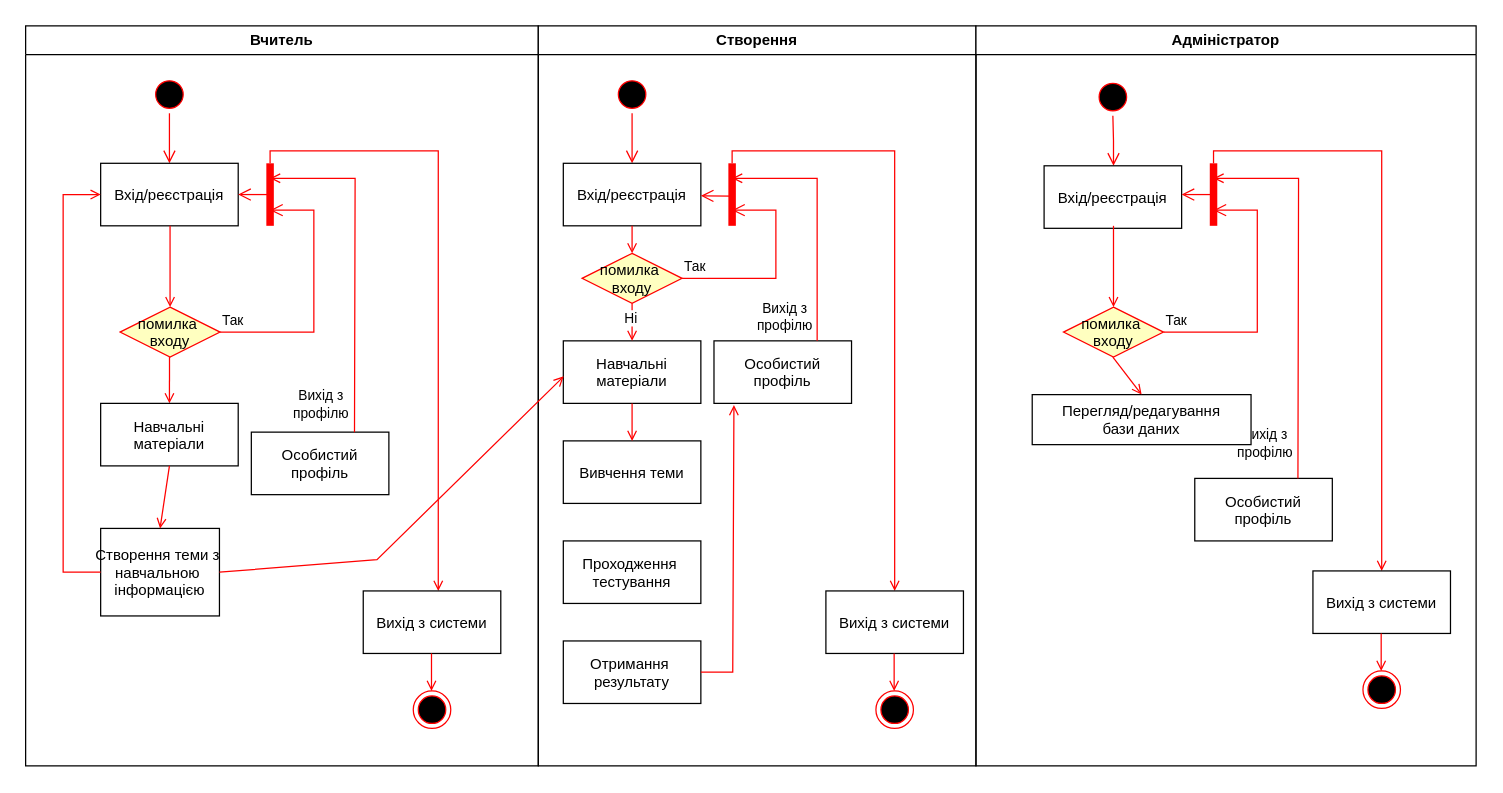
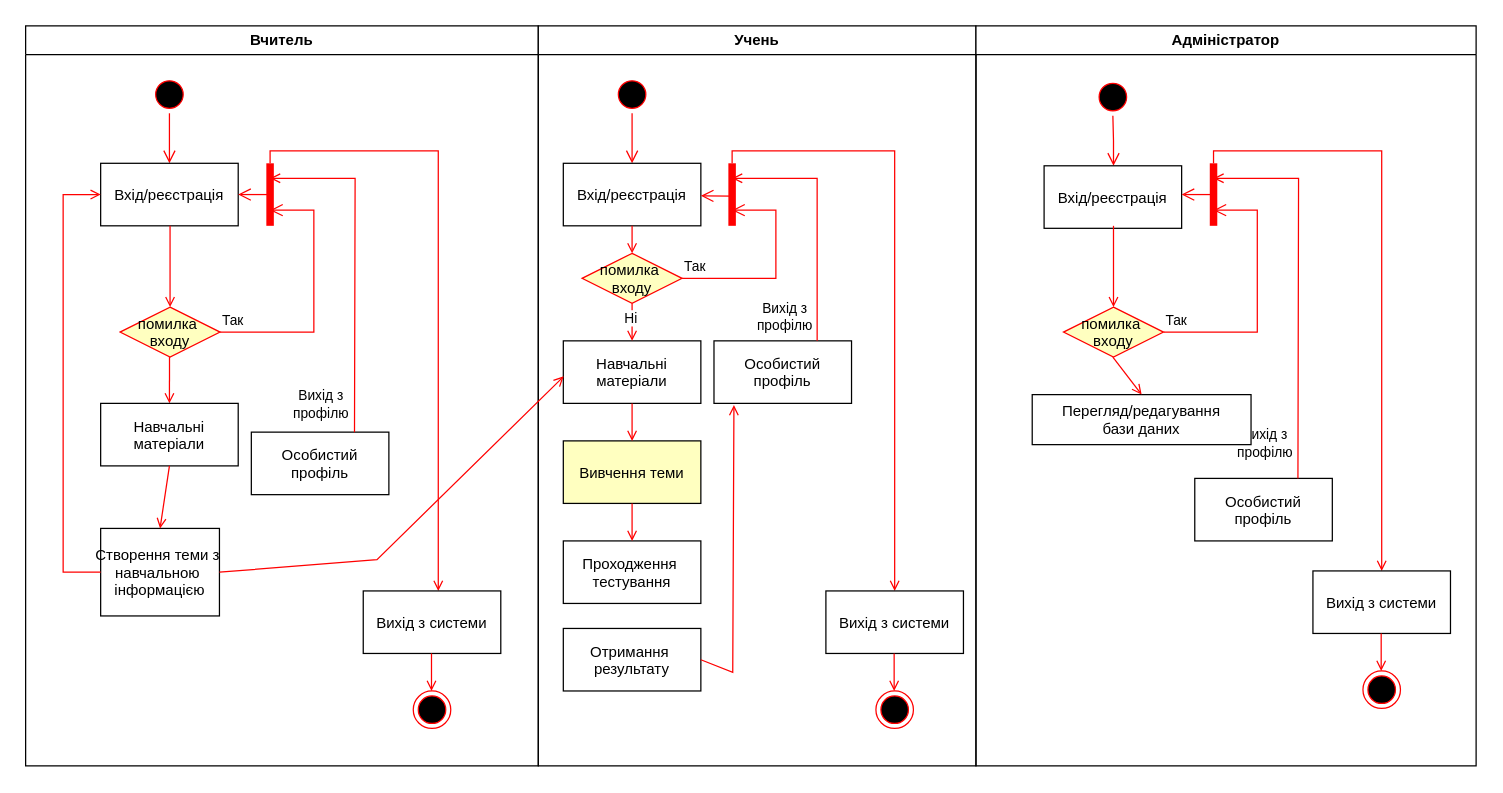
- <mxCell id="24" value="Створення" style="swimlane;whiteSpace=wrap" parent="1" vertex="1"><mxGeometry x="430" y="20" width="350" height="592" as="geometry" /></mxCell>
+ <mxCell id="24" value="Учень" style="swimlane;whiteSpace=wrap" parent="1" vertex="1"><mxGeometry x="430" y="20" width="350" height="592" as="geometry" /></mxCell>
- <mxCell id="39" value="Вивчення теми" style="" vertex="1" parent="24"><mxGeometry x="20" y="332" width="110" height="50" as="geometry" /></mxCell>
+ <mxCell id="39" value="Вивчення теми" style="fillColor=#ffffc0;" vertex="1" parent="24"><mxGeometry x="20" y="332" width="110" height="50" as="geometry" /></mxCell>
+ <mxCell id="42" value="" style="endArrow=open;strokeColor=#FF0000;endFill=1;rounded=0;exitX=0.5;exitY=1;exitDx=0;exitDy=0;entryX=0.5;entryY=0;entryDx=0;entryDy=0;" edge="1" parent="24" target="41" source="39"><mxGeometry relative="1" as="geometry"><mxPoint x="75.5" y="452" as="sourcePoint" /><mxPoint x="105.5" y="452" as="targetPoint" /><Array as="points" /></mxGeometry></mxCell>
- <mxCell id="43" value="Отримання &#10;результату" style="" vertex="1" parent="24"><mxGeometry x="20" y="492" width="110" height="50" as="geometry" /></mxCell>
+ <mxCell id="43" value="Отримання &#10;результату" style="" vertex="1" parent="24"><mxGeometry x="20" y="482" width="110" height="50" as="geometry" /></mxCell>
